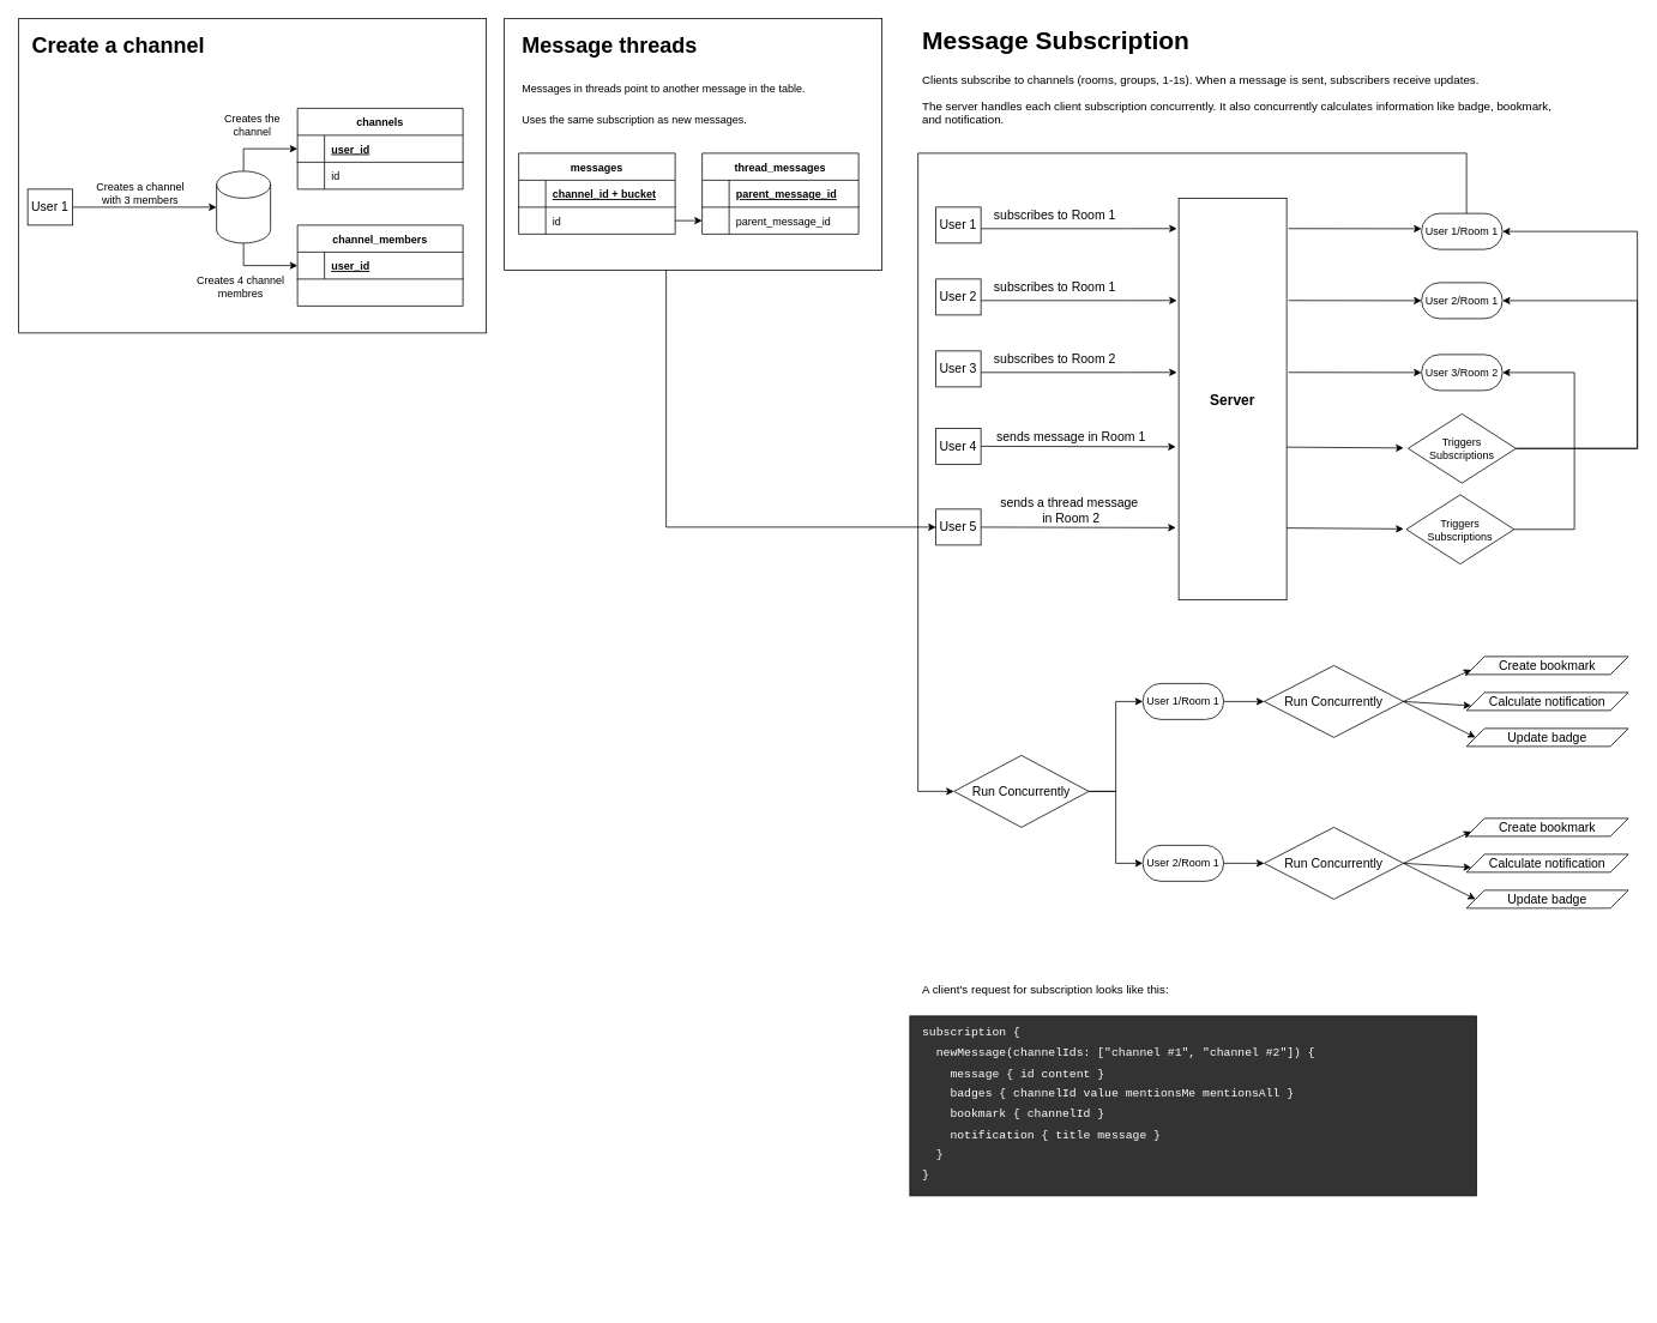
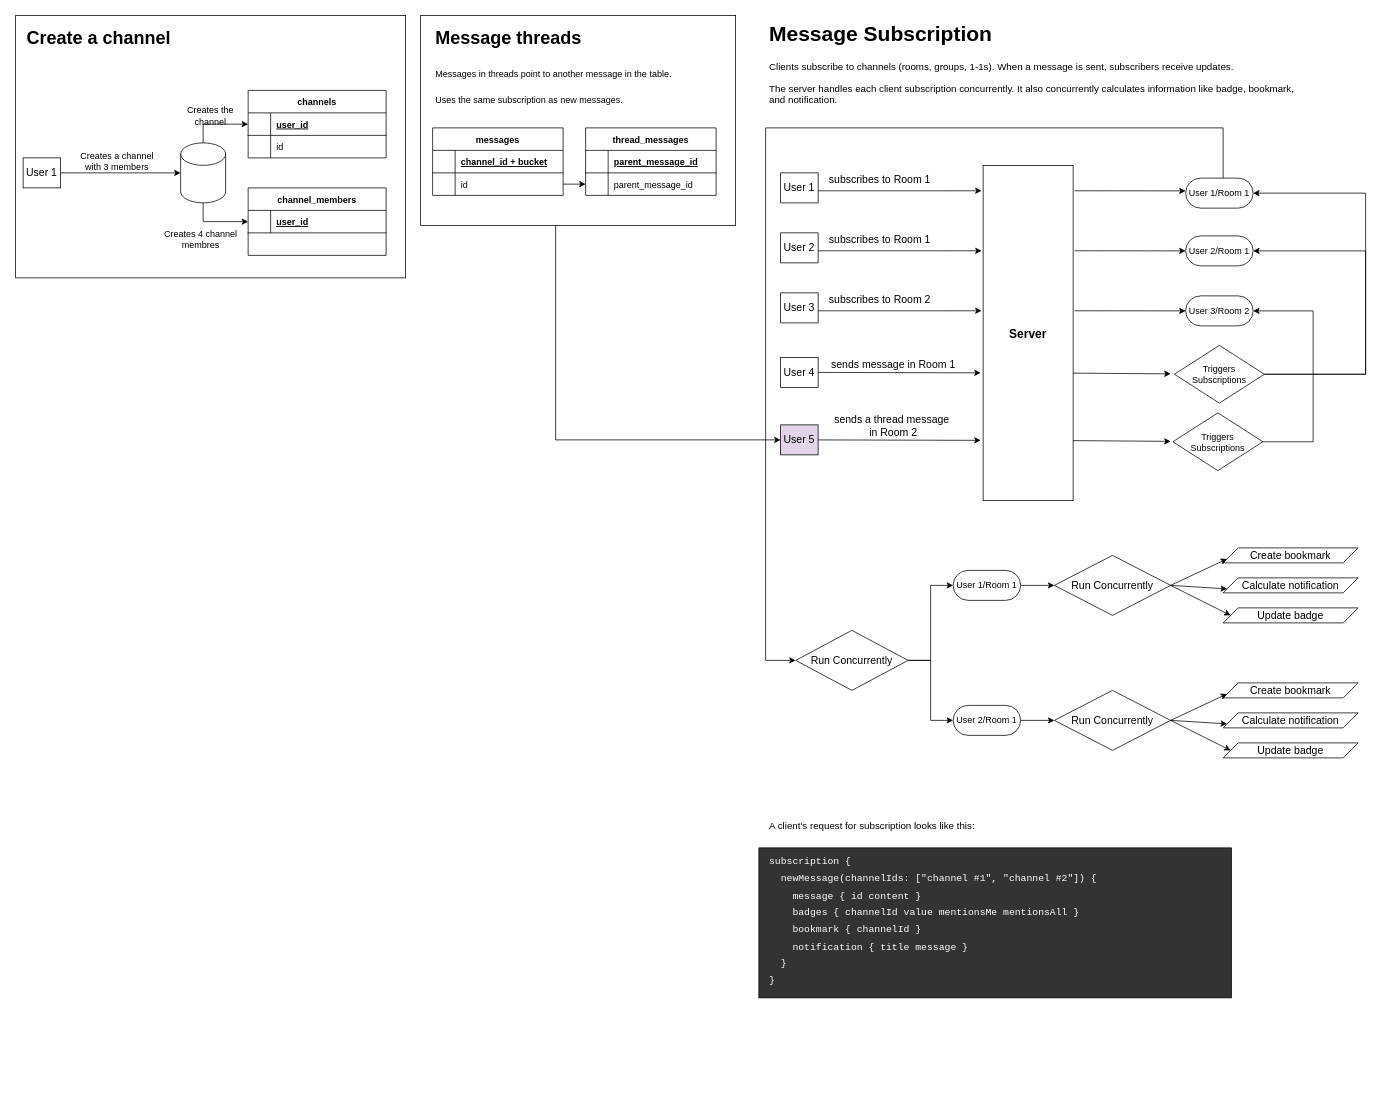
- <mxCell id="89" value="Creates the channel" style="text;html=1;strokeColor=none;fillColor=none;align=center;verticalAlign=middle;whiteSpace=wrap;rounded=0;" vertex="1" parent="1"><mxGeometry x="240" y="129" width="80" height="20" as="geometry" /></mxCell>
+ <mxCell id="89" value="Creates the channel" style="text;html=1;strokeColor=none;fillColor=none;align=center;verticalAlign=middle;whiteSpace=wrap;rounded=0;" vertex="1" parent="1"><mxGeometry x="240" y="144" width="80" height="20" as="geometry" /></mxCell>
- <mxCell id="66" value="User 5" style="rounded=0;whiteSpace=wrap;html=1;fontSize=14;" parent="1" vertex="1"><mxGeometry x="1040" y="566" width="50" height="40" as="geometry" /></mxCell>
+ <mxCell id="66" value="User 5" style="rounded=0;whiteSpace=wrap;html=1;fontSize=14;fillColor=#e1d5e7;" parent="1" vertex="1"><mxGeometry x="1040" y="566" width="50" height="40" as="geometry" /></mxCell>
